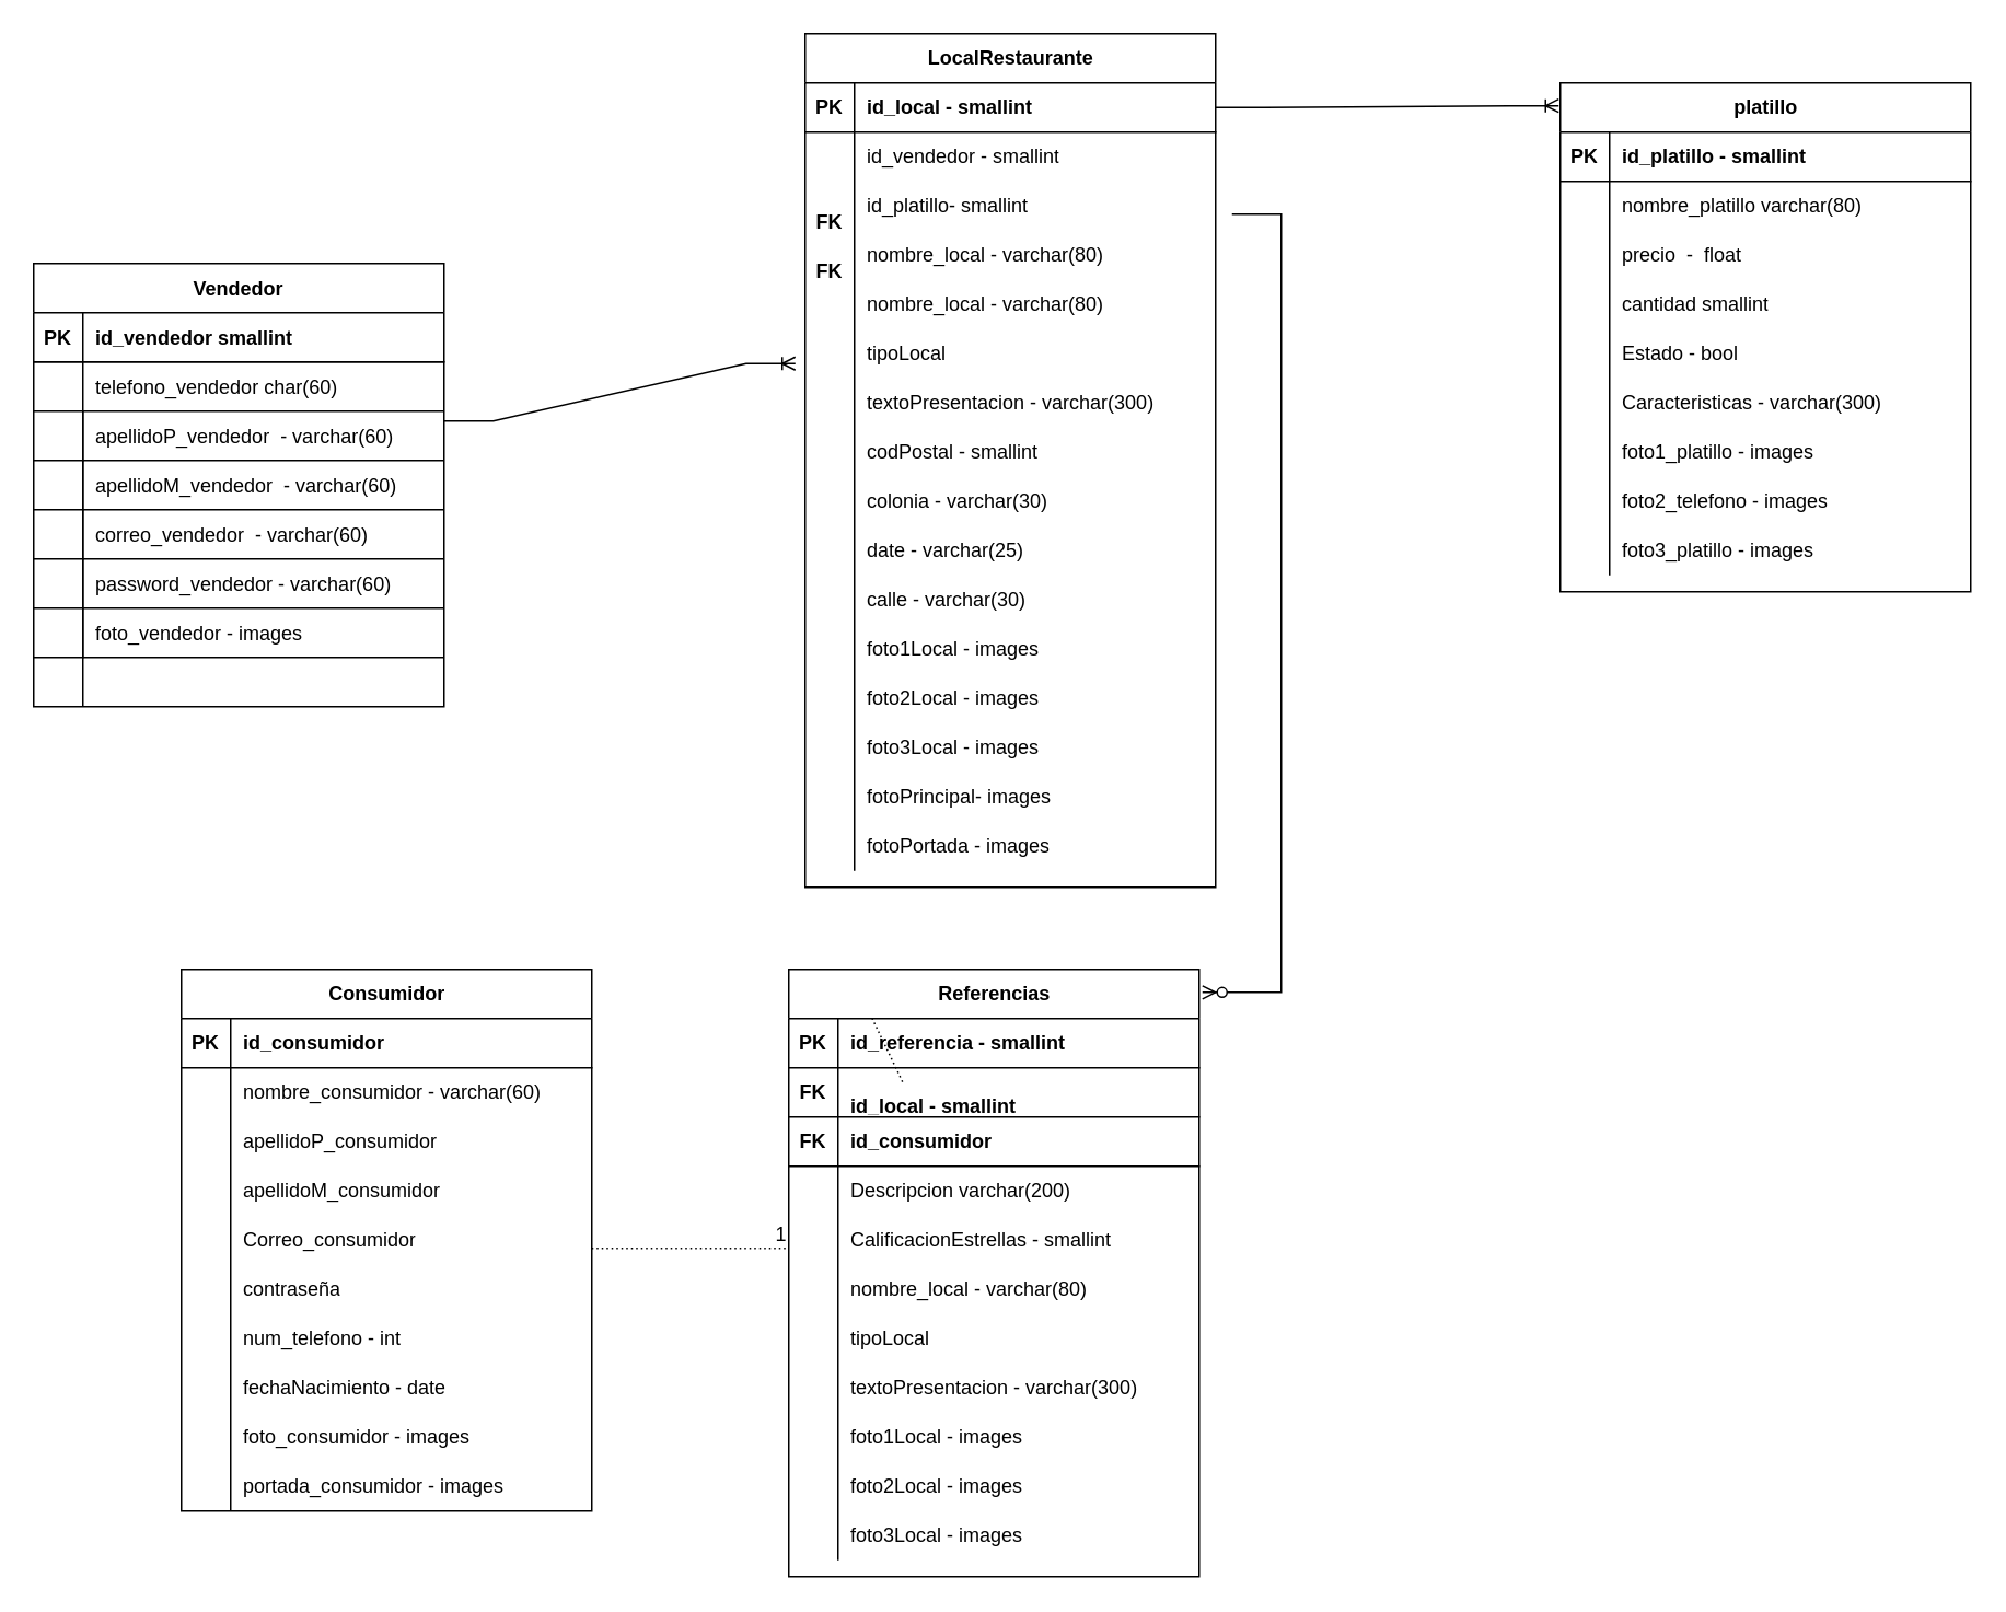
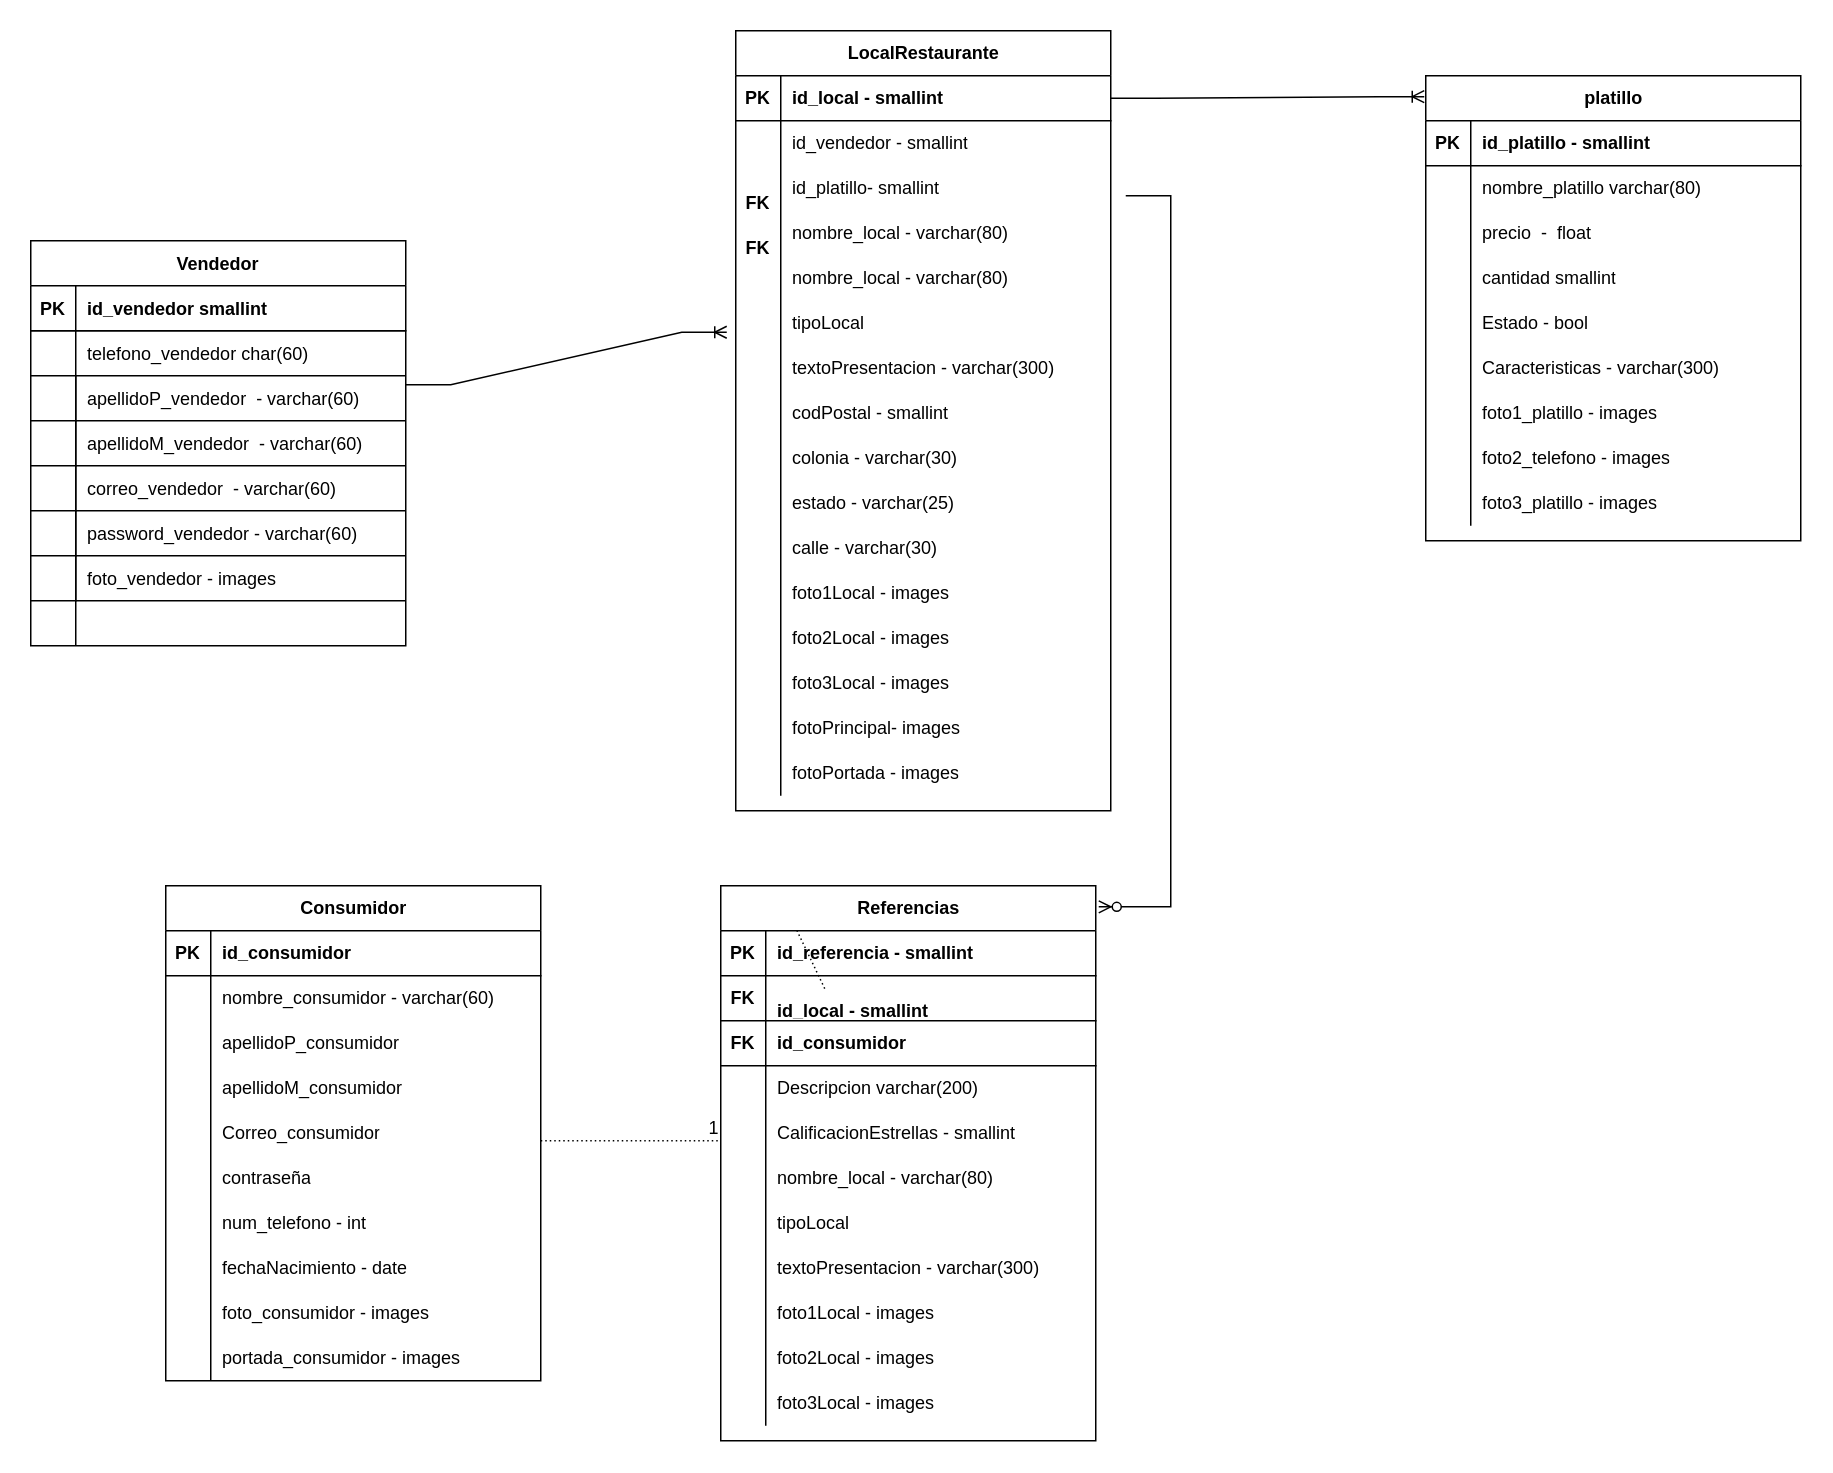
- <mxCell id="32" value="date - varchar(25)" style="shape=partialRectangle;connectable=0;fillColor=none;top=0;left=0;bottom=0;right=0;align=left;spacingLeft=6;overflow=hidden;whiteSpace=wrap;html=1;" vertex="1" parent="30"><mxGeometry x="30" width="220" height="30" as="geometry"><mxRectangle width="220" height="30" as="alternateBounds" /></mxGeometry></mxCell>
+ <mxCell id="32" value="estado - varchar(25)" style="shape=partialRectangle;connectable=0;fillColor=none;top=0;left=0;bottom=0;right=0;align=left;spacingLeft=6;overflow=hidden;whiteSpace=wrap;html=1;" vertex="1" parent="30"><mxGeometry x="30" width="220" height="30" as="geometry"><mxRectangle width="220" height="30" as="alternateBounds" /></mxGeometry></mxCell>
